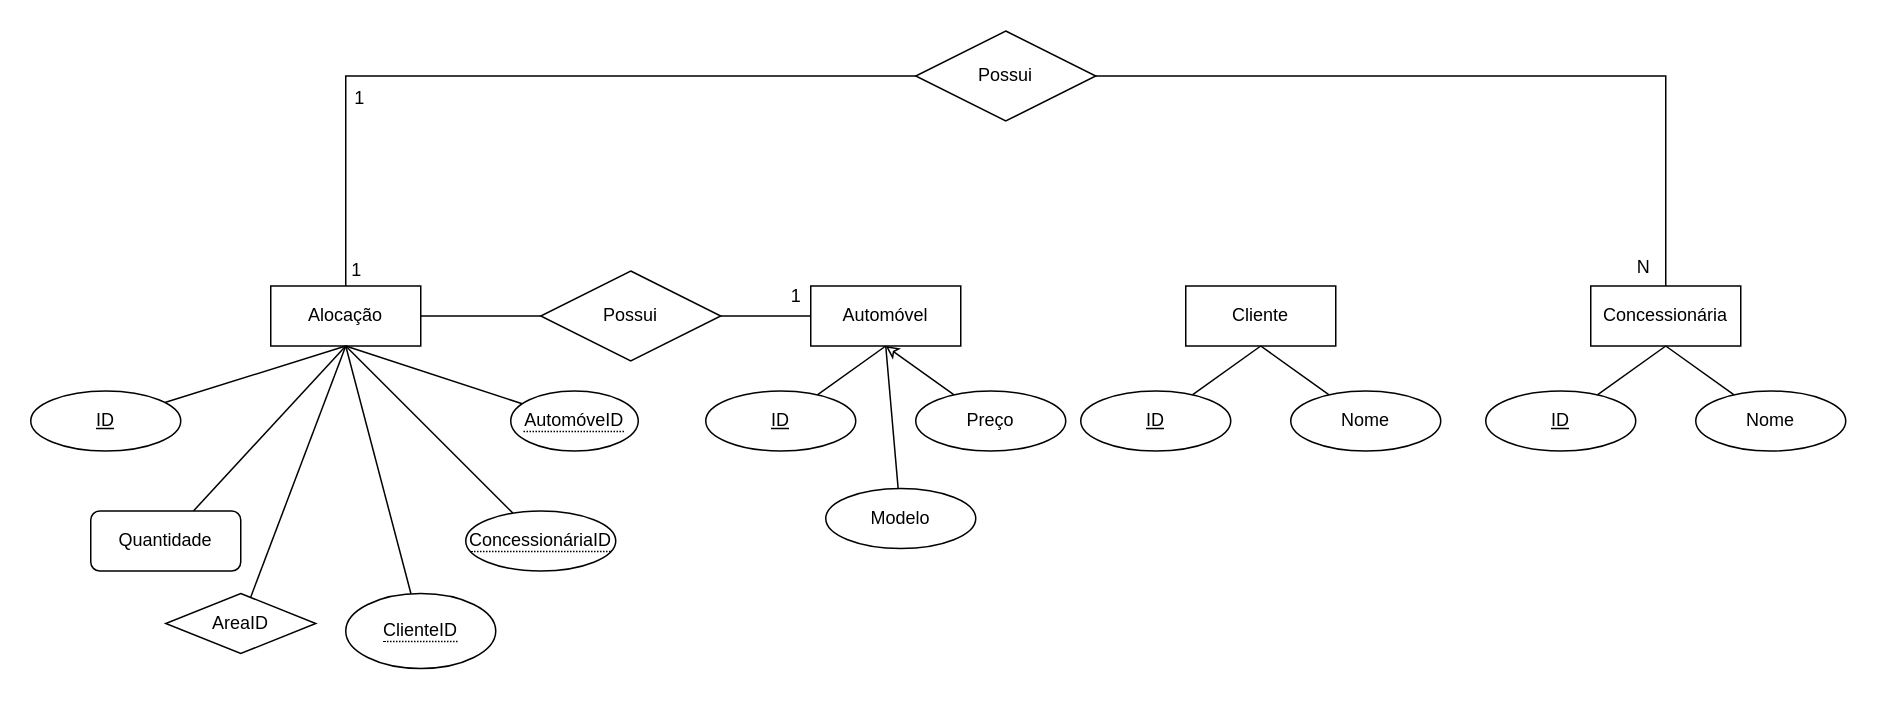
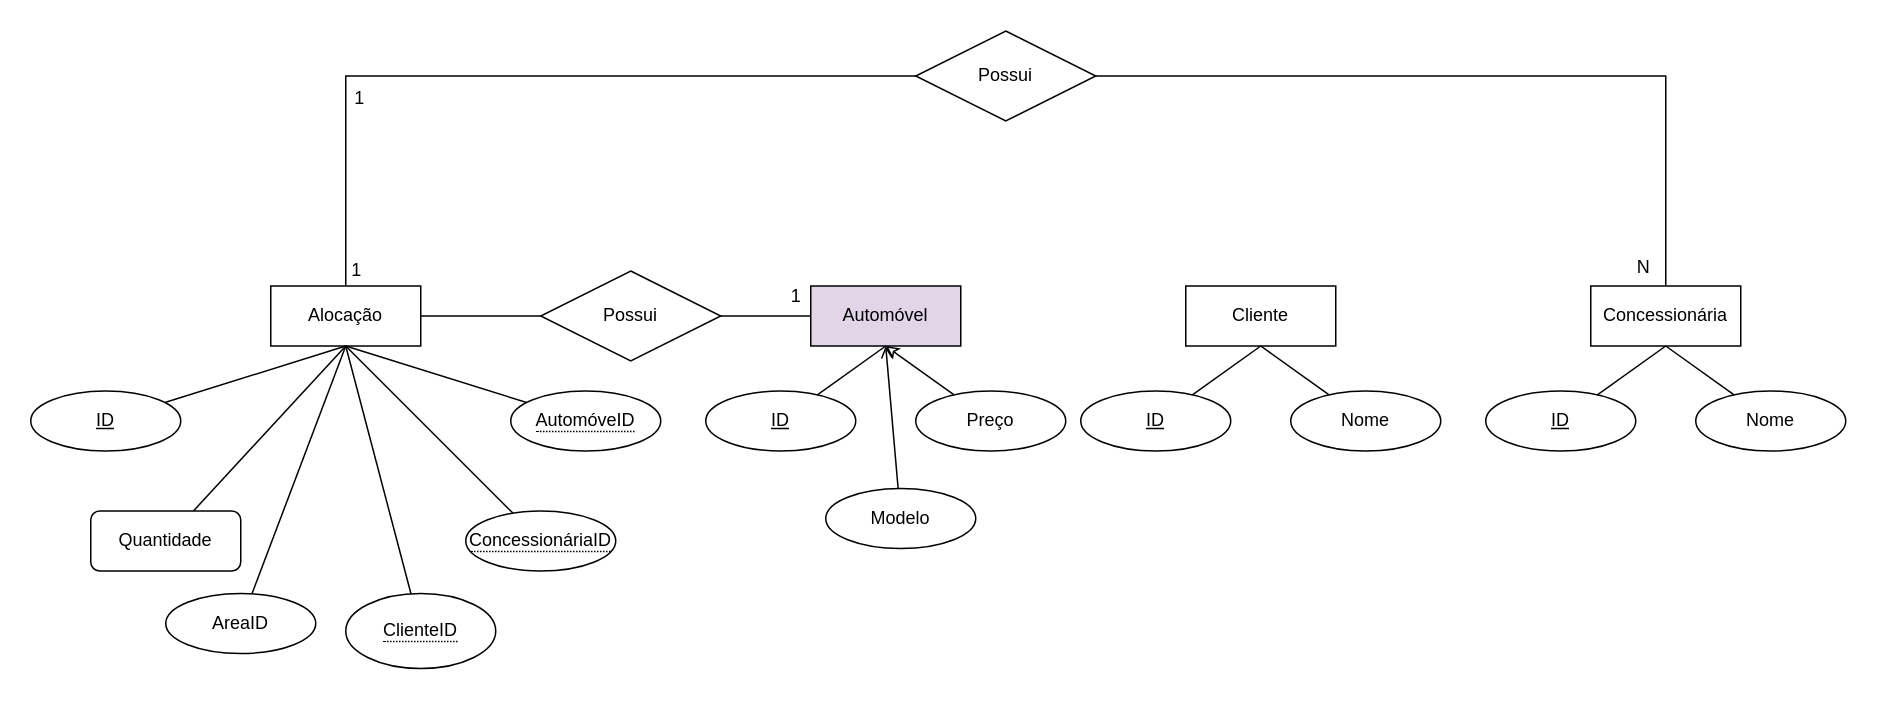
- <mxCell id="5" value="Automóvel" style="whiteSpace=wrap;html=1;align=center;" vertex="1" parent="1"><mxGeometry x="540" y="190" width="100" height="40" as="geometry" /></mxCell>
+ <mxCell id="5" value="Automóvel" style="whiteSpace=wrap;html=1;align=center;fillColor=#e1d5e7;" vertex="1" parent="1"><mxGeometry x="540" y="190" width="100" height="40" as="geometry" /></mxCell>
- <mxCell id="21" style="rounded=0;orthogonalLoop=1;jettySize=auto;html=1;entryX=0.5;entryY=1;entryDx=0;entryDy=0;endArrow=none;endFill=0;" edge="1" parent="1" source="22" target="5"><mxGeometry relative="1" as="geometry" /></mxCell>
+ <mxCell id="21" style="rounded=0;orthogonalLoop=1;jettySize=auto;html=1;entryX=0.5;entryY=1;entryDx=0;entryDy=0;endArrow=open;endFill=0;" edge="1" parent="1" source="22" target="5"><mxGeometry relative="1" as="geometry" /></mxCell>
- <mxCell id="10" value="&lt;span style=&quot;border-bottom: 1px dotted&quot;&gt;AutomóveID&lt;/span&gt;" style="ellipse;whiteSpace=wrap;html=1;align=center;" vertex="1" parent="1"><mxGeometry x="340" y="260" width="85" height="40" as="geometry" /></mxCell>
+ <mxCell id="10" value="&lt;span style=&quot;border-bottom: 1px dotted&quot;&gt;AutomóveID&lt;/span&gt;" style="ellipse;whiteSpace=wrap;html=1;align=center;" vertex="1" parent="1"><mxGeometry x="340" y="260" width="100" height="40" as="geometry" /></mxCell>
- <mxCell id="18" value="AreaID" style="rhombus;whiteSpace=wrap;html=1;align=center;" vertex="1" parent="1"><mxGeometry x="110" y="395" width="100" height="40" as="geometry" /></mxCell>
+ <mxCell id="18" value="AreaID" style="ellipse;whiteSpace=wrap;html=1;align=center;" vertex="1" parent="1"><mxGeometry x="110" y="395" width="100" height="40" as="geometry" /></mxCell>
